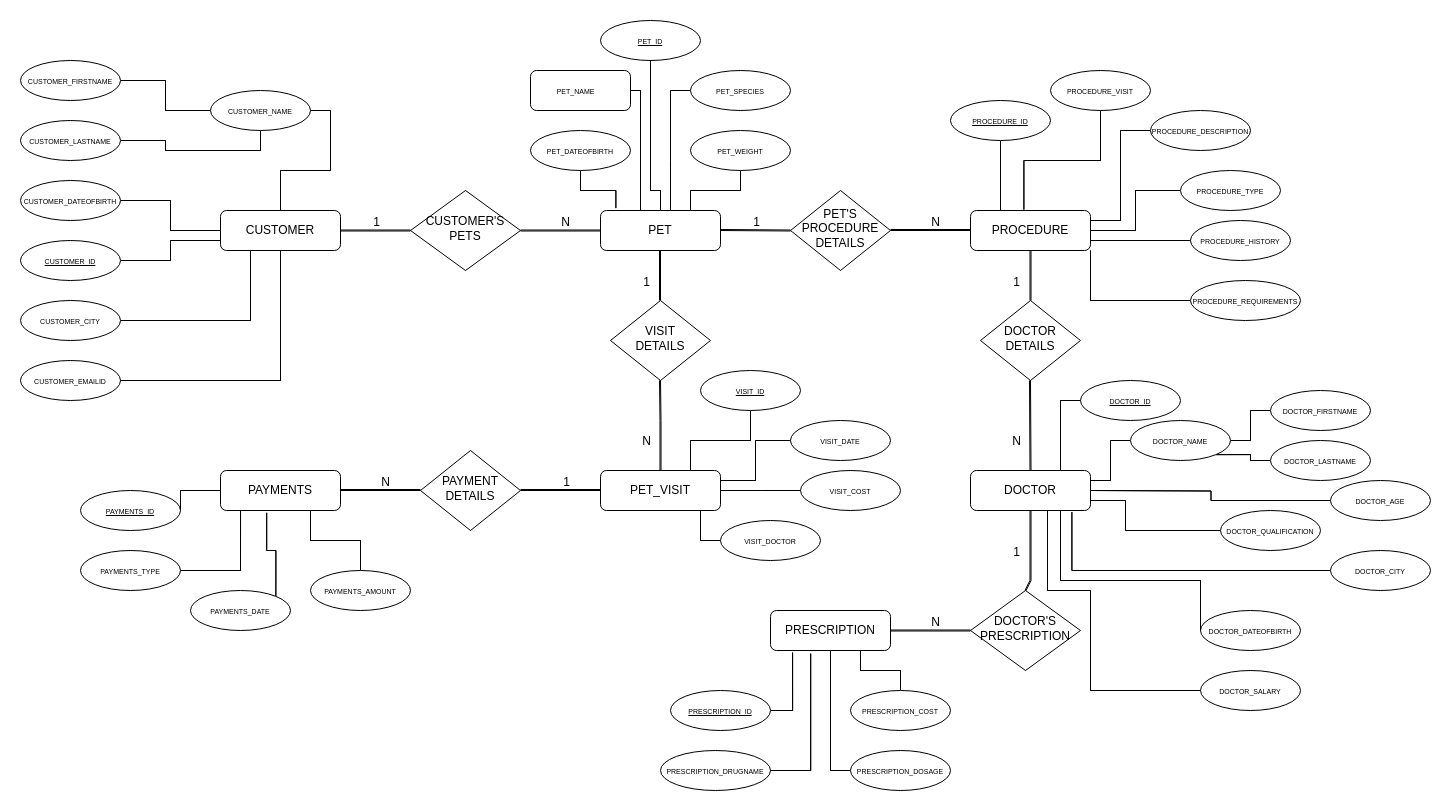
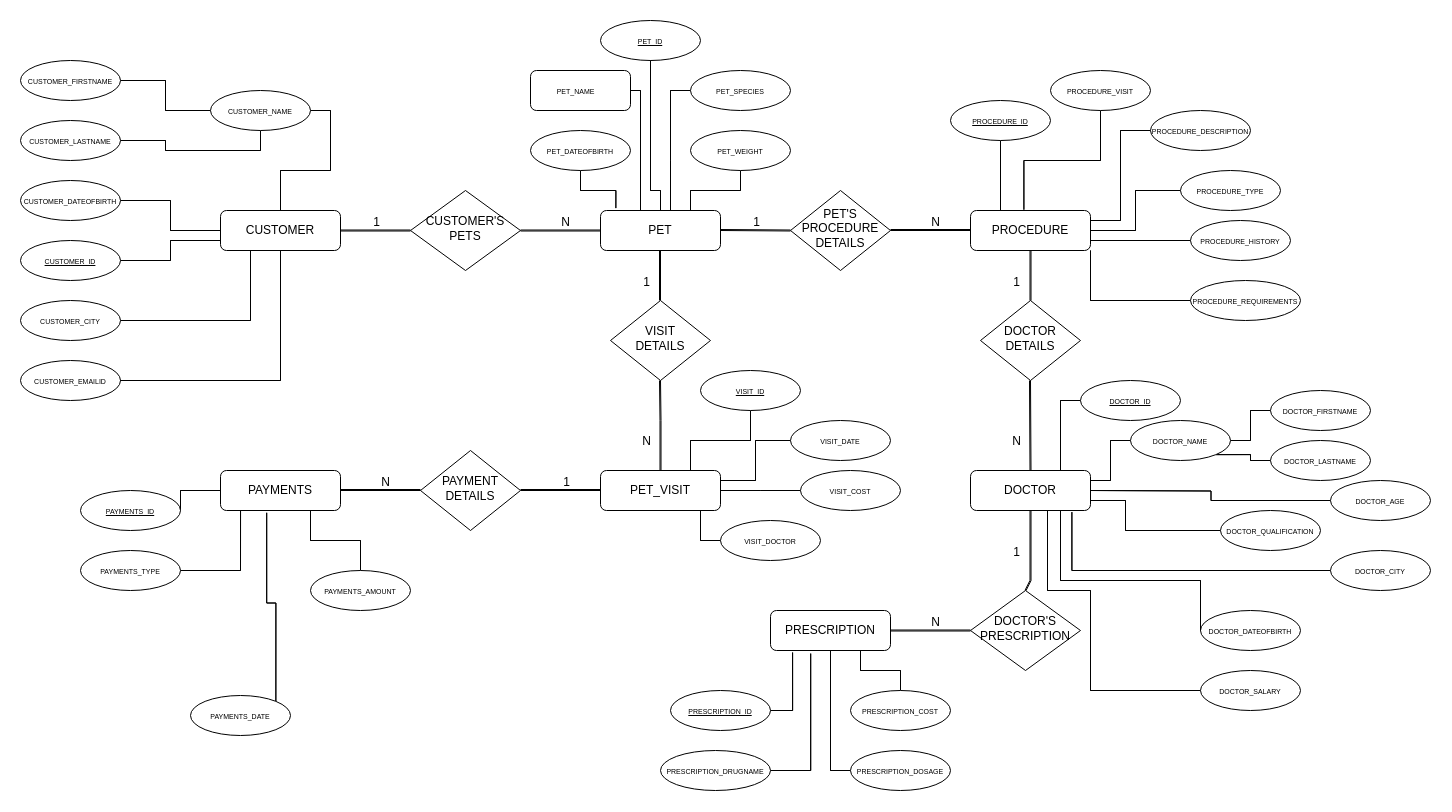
- <mxCell id="116" value="&lt;span style=&quot;font-size: 7px;&quot;&gt;PAYMENTS_DATE&lt;br&gt;&lt;/span&gt;" style="ellipse;whiteSpace=wrap;html=1;" parent="1" vertex="1"><mxGeometry x="190" y="590" width="100" height="40" as="geometry" /></mxCell>
+ <mxCell id="116" value="&lt;span style=&quot;font-size: 7px;&quot;&gt;PAYMENTS_DATE&lt;br&gt;&lt;/span&gt;" style="ellipse;whiteSpace=wrap;html=1;" parent="1" vertex="1"><mxGeometry x="190" y="695" width="100" height="40" as="geometry" /></mxCell>
